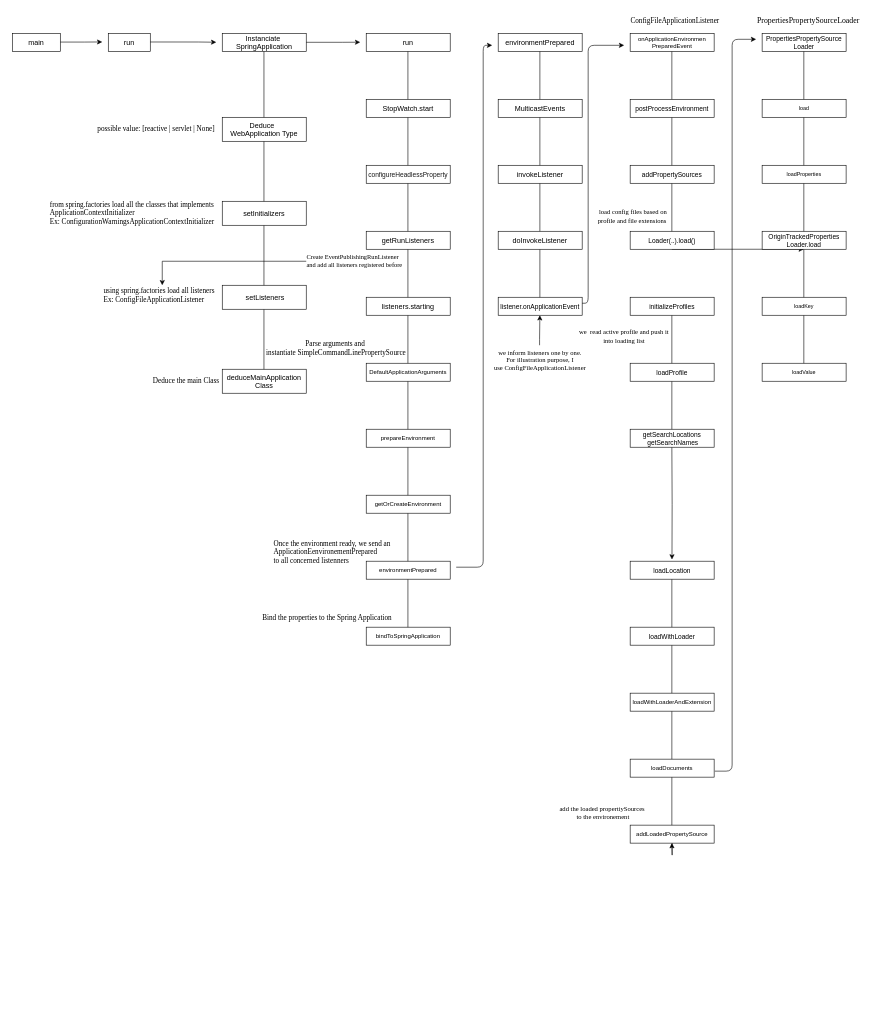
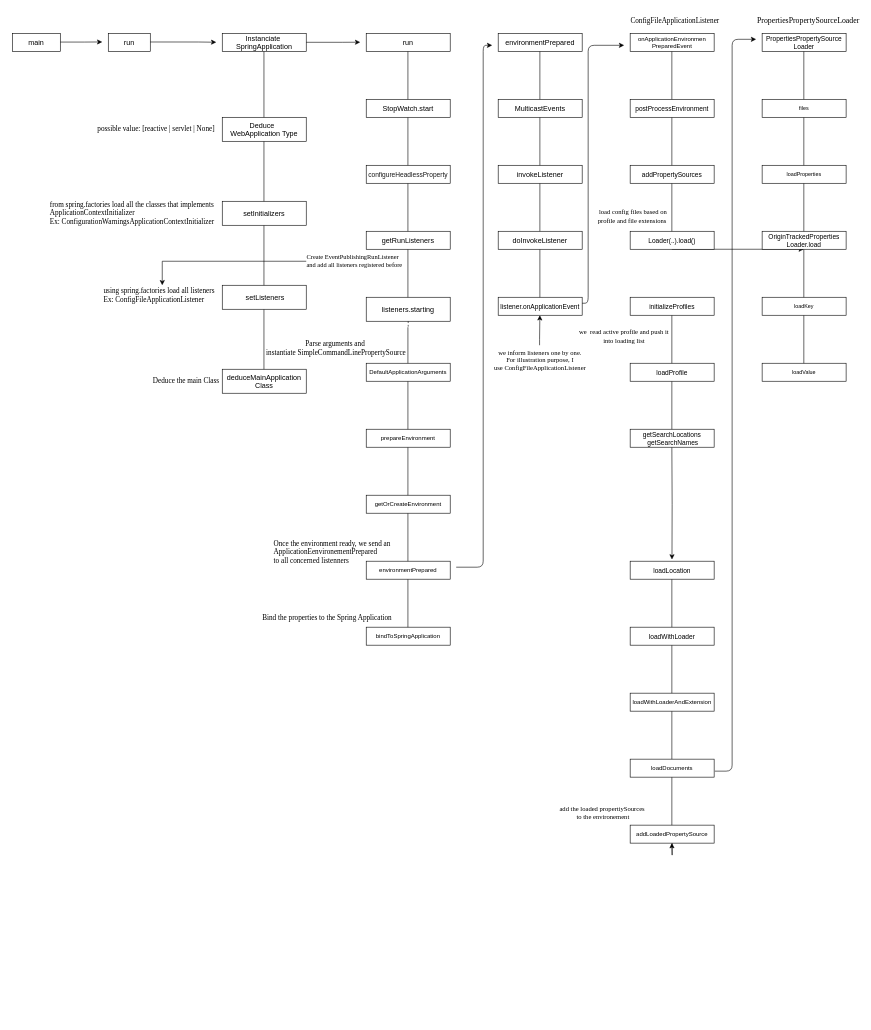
- <mxCell id="73" value="load" style="shape=umlLifeline;perimeter=lifelinePerimeter;container=1;collapsible=0;recursiveResize=0;rounded=0;shadow=0;strokeWidth=1;fontSize=9;" vertex="1" parent="1"><mxGeometry x="1270" y="165" width="140" height="30" as="geometry" /></mxCell>
+ <mxCell id="73" value="files" style="shape=umlLifeline;perimeter=lifelinePerimeter;container=1;collapsible=0;recursiveResize=0;rounded=0;shadow=0;strokeWidth=1;fontSize=9;" vertex="1" parent="1"><mxGeometry x="1270" y="165" width="140" height="30" as="geometry" /></mxCell>
- <mxCell id="27" value="listeners.starting" style="shape=umlLifeline;perimeter=lifelinePerimeter;container=1;collapsible=0;recursiveResize=0;rounded=0;shadow=0;strokeWidth=1;" vertex="1" parent="1"><mxGeometry x="610" y="495" width="140" height="30" as="geometry" /></mxCell>
+ <mxCell id="27" value="listeners.starting" style="shape=umlLifeline;perimeter=lifelinePerimeter;container=1;collapsible=0;recursiveResize=0;rounded=0;shadow=0;strokeWidth=1;" vertex="1" parent="1"><mxGeometry x="610" y="495" width="140" height="50" as="geometry" /></mxCell>
